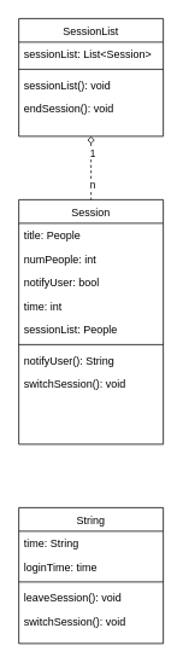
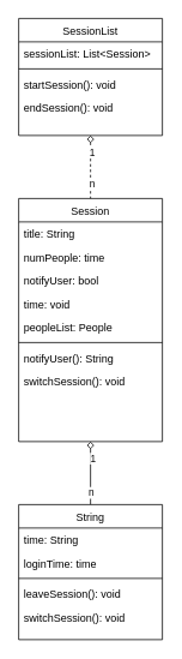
- <mxCell id="8" value="sessionList(): void" style="text;align=left;verticalAlign=top;spacingLeft=4;spacingRight=4;overflow=hidden;rotatable=0;points=[[0,0.5],[1,0.5]];portConstraint=eastwest;" parent="5" vertex="1"><mxGeometry y="60" width="160" height="26" as="geometry" /></mxCell>
+ <mxCell id="8" value="startSession(): void" style="text;align=left;verticalAlign=top;spacingLeft=4;spacingRight=4;overflow=hidden;rotatable=0;points=[[0,0.5],[1,0.5]];portConstraint=eastwest;" parent="5" vertex="1"><mxGeometry y="60" width="160" height="26" as="geometry" /></mxCell>
- <mxCell id="14" value="title: People" style="text;align=left;verticalAlign=top;spacingLeft=4;spacingRight=4;overflow=hidden;rotatable=0;points=[[0,0.5],[1,0.5]];portConstraint=eastwest;" parent="13" vertex="1"><mxGeometry y="26" width="160" height="26" as="geometry" /></mxCell>
+ <mxCell id="14" value="title: String" style="text;align=left;verticalAlign=top;spacingLeft=4;spacingRight=4;overflow=hidden;rotatable=0;points=[[0,0.5],[1,0.5]];portConstraint=eastwest;" parent="13" vertex="1"><mxGeometry y="26" width="160" height="26" as="geometry" /></mxCell>
- <mxCell id="15" value="numPeople: int" style="text;align=left;verticalAlign=top;spacingLeft=4;spacingRight=4;overflow=hidden;rotatable=0;points=[[0,0.5],[1,0.5]];portConstraint=eastwest;rounded=0;shadow=0;html=0;" parent="13" vertex="1"><mxGeometry y="52" width="160" height="26" as="geometry" /></mxCell>
+ <mxCell id="15" value="numPeople: time" style="text;align=left;verticalAlign=top;spacingLeft=4;spacingRight=4;overflow=hidden;rotatable=0;points=[[0,0.5],[1,0.5]];portConstraint=eastwest;rounded=0;shadow=0;html=0;" parent="13" vertex="1"><mxGeometry y="52" width="160" height="26" as="geometry" /></mxCell>
- <mxCell id="17" value="time: int" style="text;align=left;verticalAlign=top;spacingLeft=4;spacingRight=4;overflow=hidden;rotatable=0;points=[[0,0.5],[1,0.5]];portConstraint=eastwest;rounded=0;shadow=0;html=0;" parent="13" vertex="1"><mxGeometry y="104" width="160" height="26" as="geometry" /></mxCell>
+ <mxCell id="17" value="time: void" style="text;align=left;verticalAlign=top;spacingLeft=4;spacingRight=4;overflow=hidden;rotatable=0;points=[[0,0.5],[1,0.5]];portConstraint=eastwest;rounded=0;shadow=0;html=0;" parent="13" vertex="1"><mxGeometry y="104" width="160" height="26" as="geometry" /></mxCell>
- <mxCell id="18" value="sessionList: People" style="text;align=left;verticalAlign=top;spacingLeft=4;spacingRight=4;overflow=hidden;rotatable=0;points=[[0,0.5],[1,0.5]];portConstraint=eastwest;" parent="13" vertex="1"><mxGeometry y="130" width="160" height="26" as="geometry" /></mxCell>
+ <mxCell id="18" value="peopleList: People" style="text;align=left;verticalAlign=top;spacingLeft=4;spacingRight=4;overflow=hidden;rotatable=0;points=[[0,0.5],[1,0.5]];portConstraint=eastwest;" parent="13" vertex="1"><mxGeometry y="130" width="160" height="26" as="geometry" /></mxCell>
+ <mxCell id="10" value="" style="edgeStyle=orthogonalEdgeStyle;rounded=0;orthogonalLoop=1;jettySize=auto;html=1;entryX=0.5;entryY=0;entryDx=0;entryDy=0;endArrow=none;endFill=0;startArrow=diamond;startFill=0;" parent="1" source="13" target="22" edge="1"><mxGeometry relative="1" as="geometry"><Array as="points" /></mxGeometry></mxCell>
+ <mxCell id="11" value="1" style="edgeLabel;html=1;align=center;verticalAlign=middle;resizable=0;points=[];" parent="10" vertex="1" connectable="0"><mxGeometry x="-0.486" y="2" relative="1" as="geometry"><mxPoint as="offset" /></mxGeometry></mxCell>
+ <mxCell id="12" value="n" style="edgeLabel;html=1;align=center;verticalAlign=middle;resizable=0;points=[];" parent="10" vertex="1" connectable="0"><mxGeometry x="0.6" relative="1" as="geometry"><mxPoint as="offset" /></mxGeometry></mxCell>
